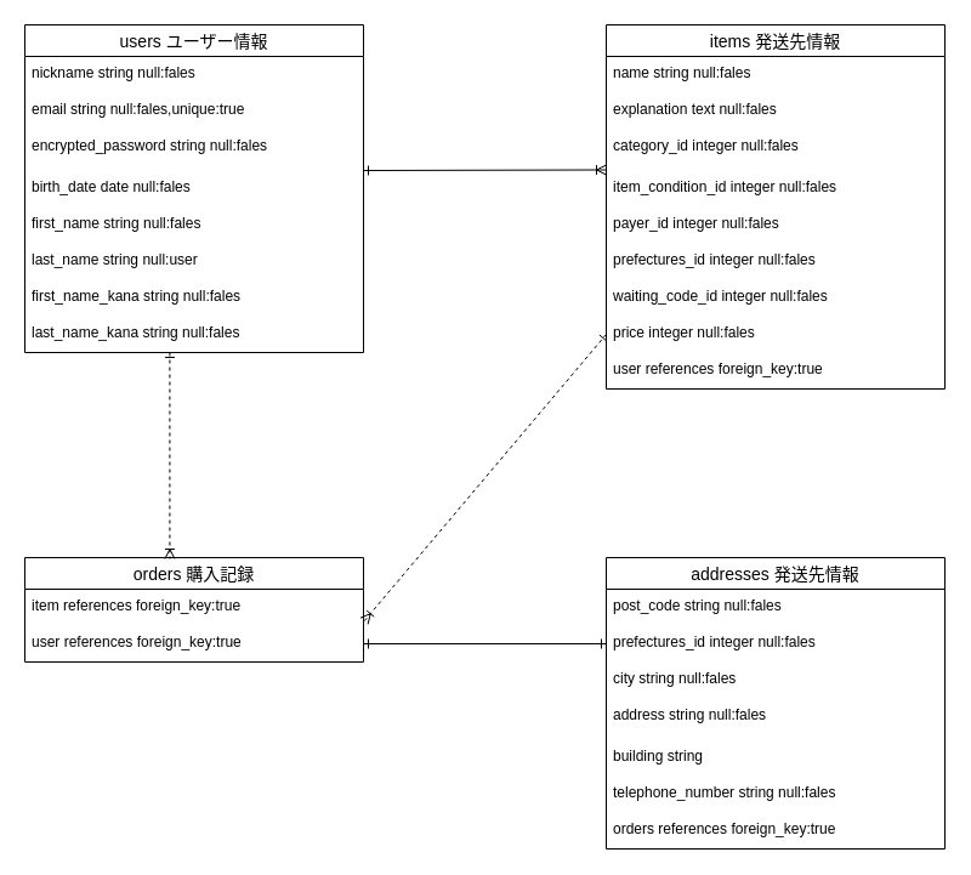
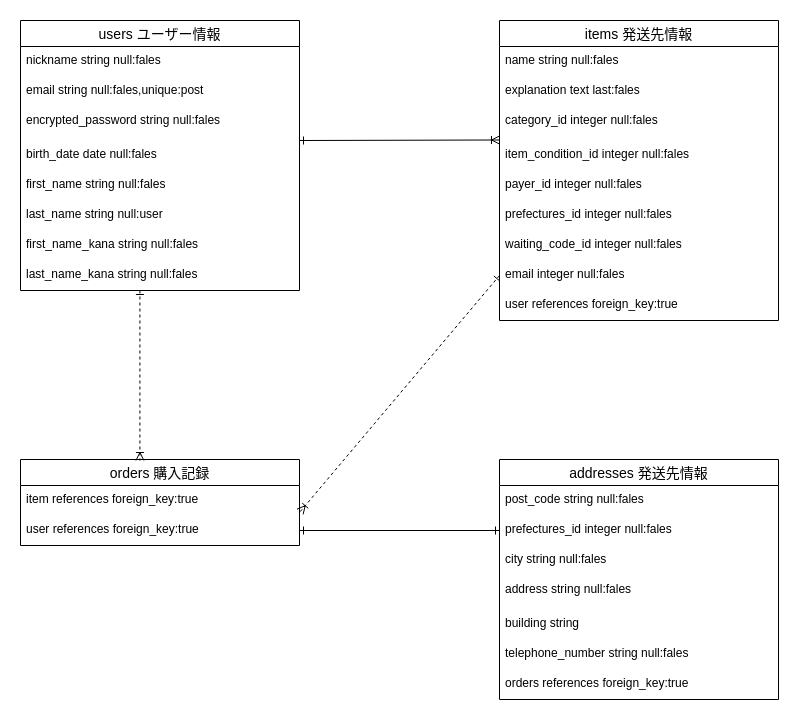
- <mxCell id="4" value="email string null:fales,unique:true" style="text;strokeColor=none;fillColor=none;spacingLeft=4;spacingRight=4;overflow=hidden;rotatable=0;points=[[0,0.5],[1,0.5]];portConstraint=eastwest;fontSize=12;" vertex="1" parent="2"><mxGeometry y="56" width="279" height="30" as="geometry" /></mxCell>
+ <mxCell id="4" value="email string null:fales,unique:post" style="text;strokeColor=none;fillColor=none;spacingLeft=4;spacingRight=4;overflow=hidden;rotatable=0;points=[[0,0.5],[1,0.5]];portConstraint=eastwest;fontSize=12;" vertex="1" parent="2"><mxGeometry y="56" width="279" height="30" as="geometry" /></mxCell>
- <mxCell id="13" value="explanation text null:fales" style="text;strokeColor=none;fillColor=none;spacingLeft=4;spacingRight=4;overflow=hidden;rotatable=0;points=[[0,0.5],[1,0.5]];portConstraint=eastwest;fontSize=12;" vertex="1" parent="11"><mxGeometry y="56" width="279" height="30" as="geometry" /></mxCell>
+ <mxCell id="13" value="explanation text last:fales" style="text;strokeColor=none;fillColor=none;spacingLeft=4;spacingRight=4;overflow=hidden;rotatable=0;points=[[0,0.5],[1,0.5]];portConstraint=eastwest;fontSize=12;" vertex="1" parent="11"><mxGeometry y="56" width="279" height="30" as="geometry" /></mxCell>
- <mxCell id="19" value="price integer null:fales" style="text;strokeColor=none;fillColor=none;spacingLeft=4;spacingRight=4;overflow=hidden;rotatable=0;points=[[0,0.5],[1,0.5]];portConstraint=eastwest;fontSize=12;" vertex="1" parent="11"><mxGeometry y="240" width="279" height="30" as="geometry" /></mxCell>
+ <mxCell id="19" value="email integer null:fales" style="text;strokeColor=none;fillColor=none;spacingLeft=4;spacingRight=4;overflow=hidden;rotatable=0;points=[[0,0.5],[1,0.5]];portConstraint=eastwest;fontSize=12;" vertex="1" parent="11"><mxGeometry y="240" width="279" height="30" as="geometry" /></mxCell>
